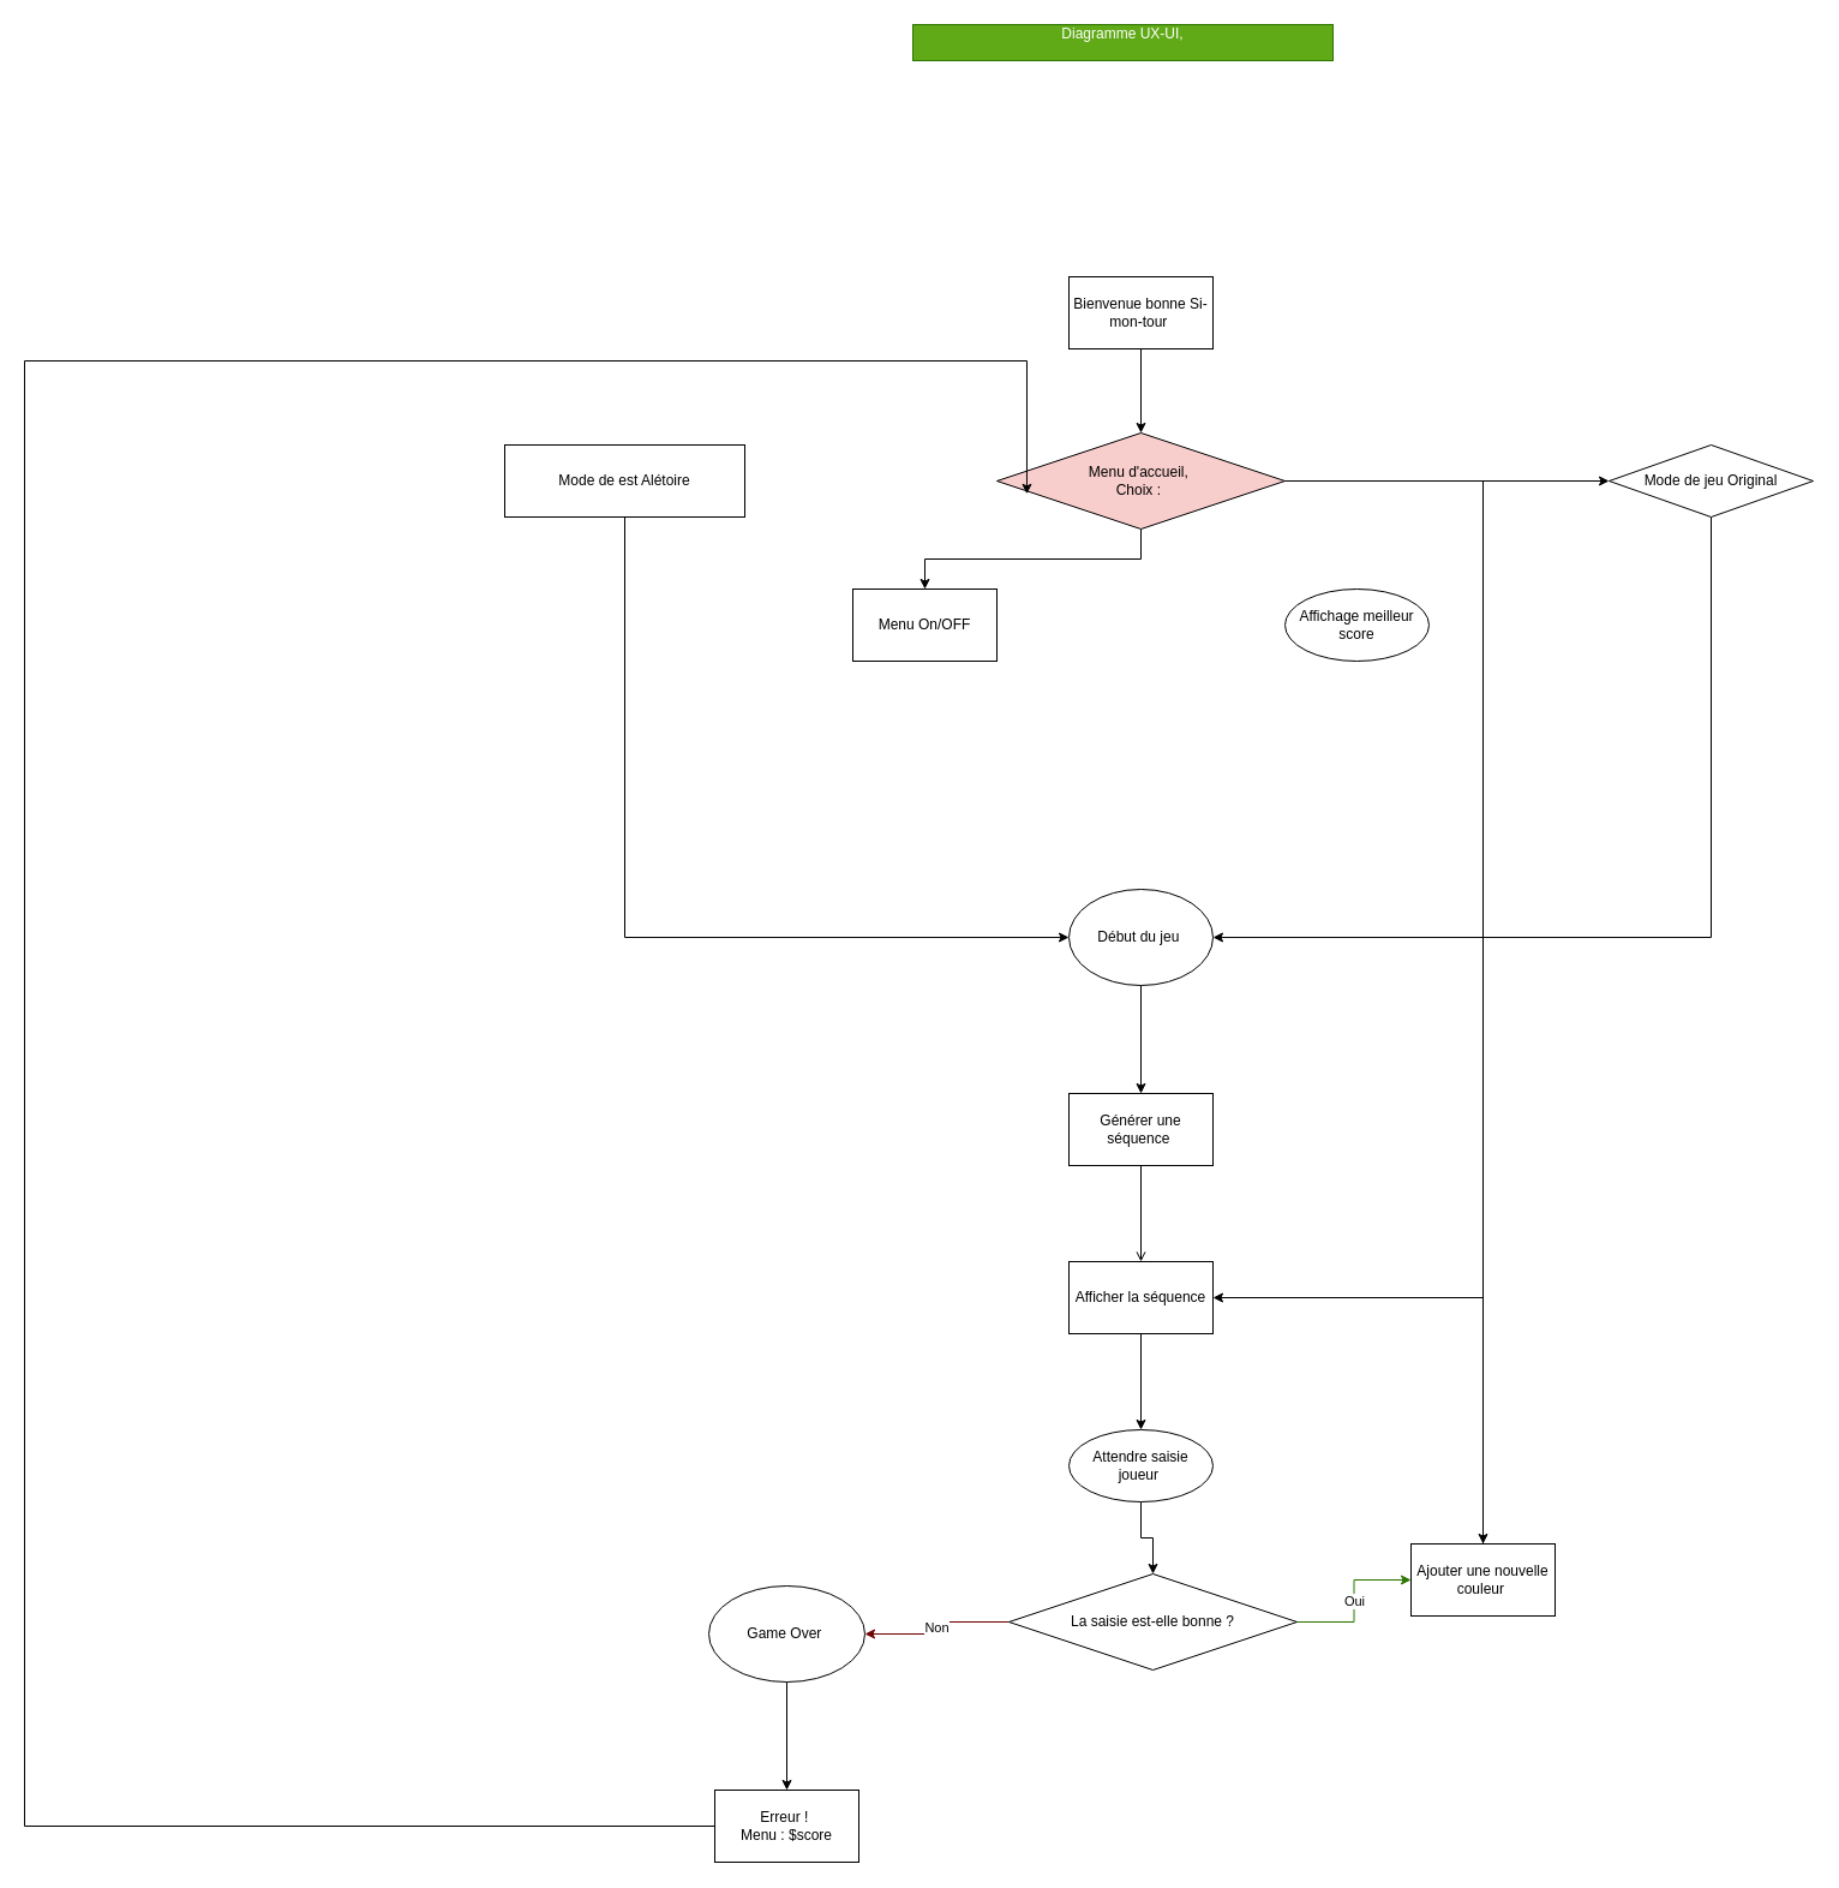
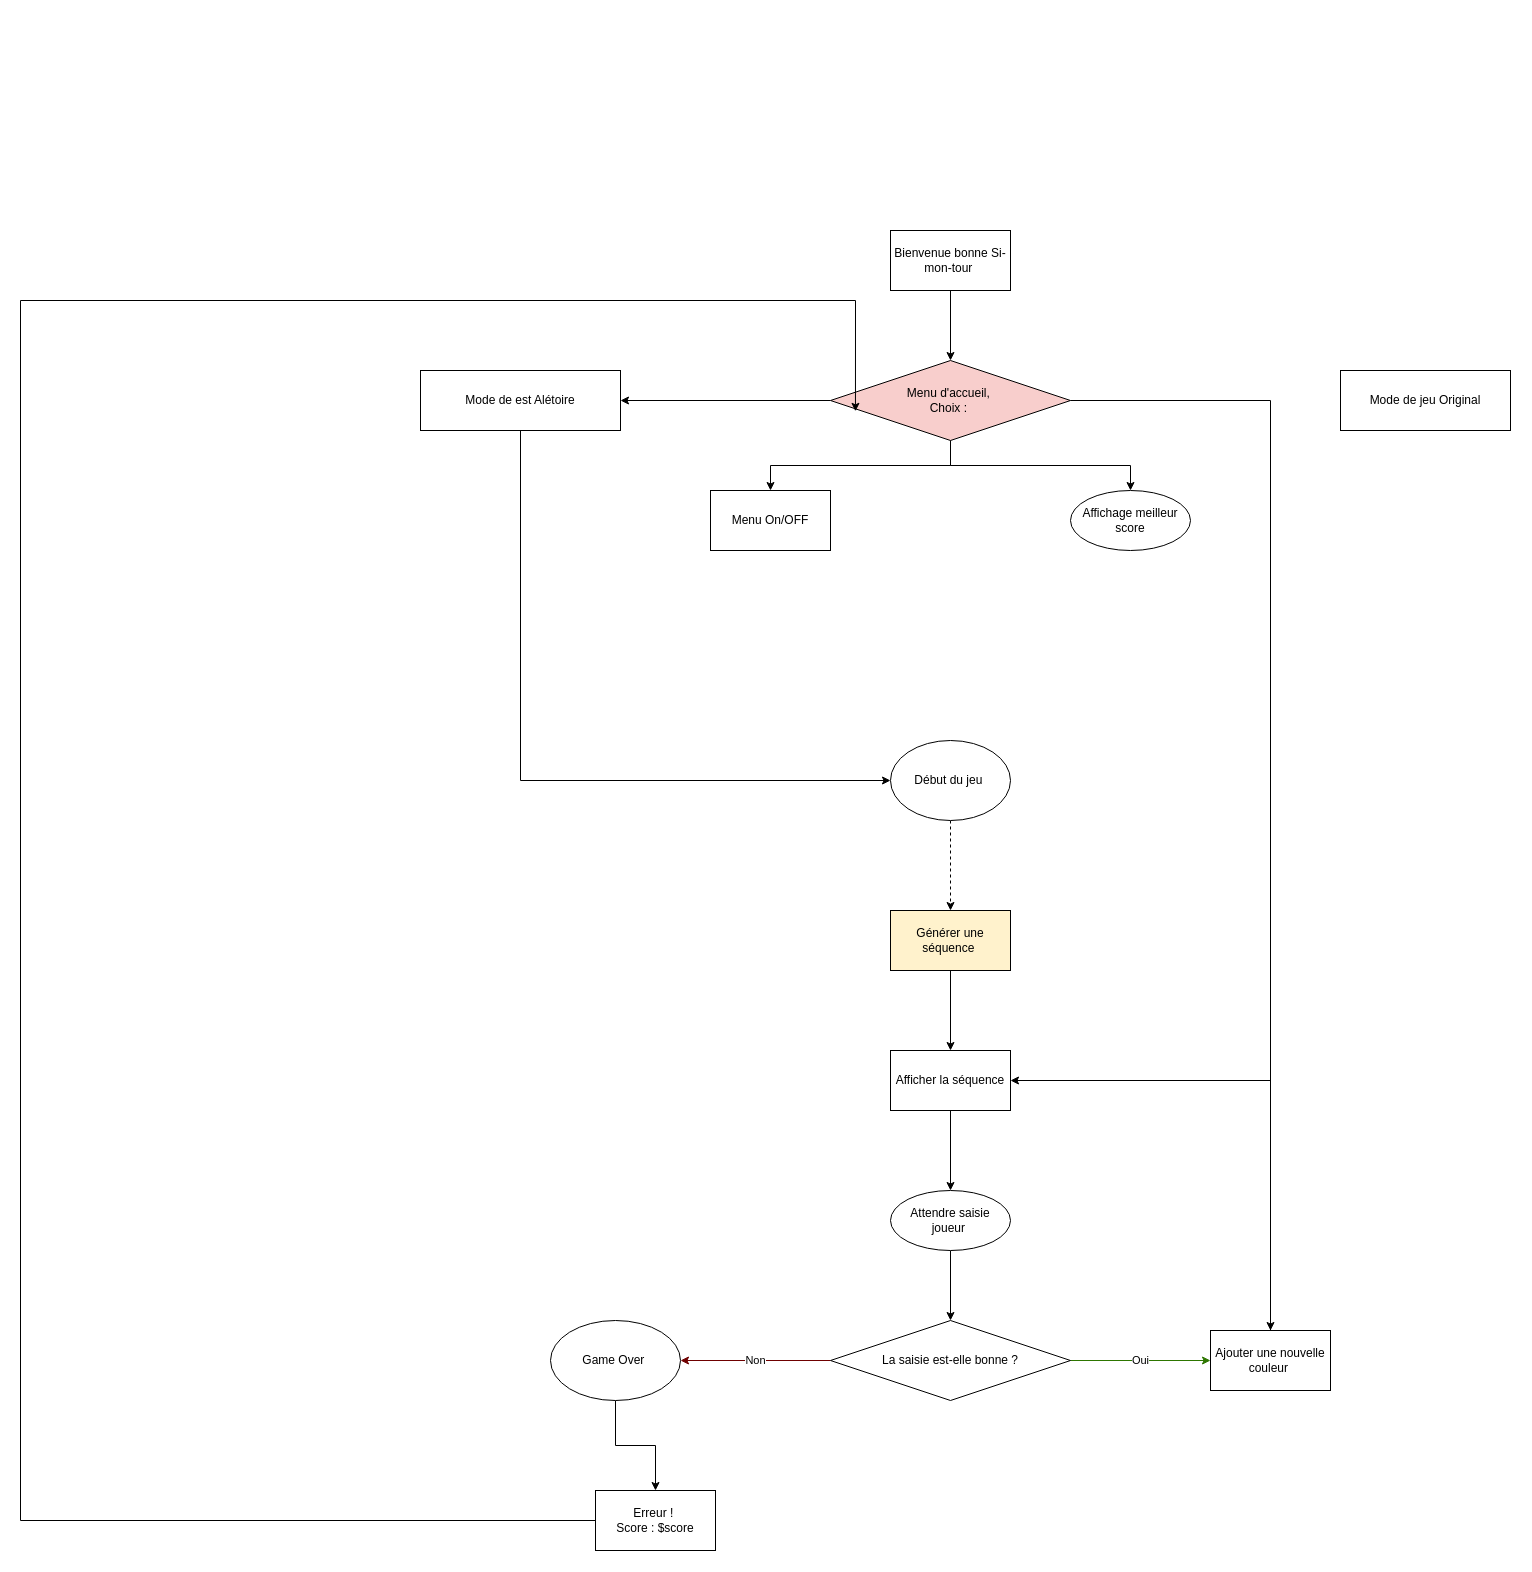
- <mxCell id="18" value="Diagramme UX-UI,&lt;div&gt;&lt;br&gt;&lt;/div&gt;" style="text;html=1;align=center;verticalAlign=middle;whiteSpace=wrap;rounded=0;fillColor=#60a917;fontColor=#ffffff;strokeColor=#2D7600;" vertex="1" parent="1"><mxGeometry x="760" y="20" width="350" height="30" as="geometry" /></mxCell>
+ <mxCell id="22" value="" style="edgeStyle=orthogonalEdgeStyle;rounded=0;orthogonalLoop=1;jettySize=auto;html=1;" edge="1" parent="1" source="25" target="29"><mxGeometry relative="1" as="geometry" /></mxCell>
- <mxCell id="24" value="" style="edgeStyle=orthogonalEdgeStyle;rounded=0;orthogonalLoop=1;jettySize=auto;html=1;" edge="1" parent="1" source="25" target="27"><mxGeometry relative="1" as="geometry" /></mxCell>
+ <mxCell id="24" value="" style="edgeStyle=orthogonalEdgeStyle;rounded=0;orthogonalLoop=1;jettySize=auto;html=1;" edge="1" parent="1" source="25" target="31"><mxGeometry relative="1" as="geometry" /></mxCell>
- <mxCell id="27" value="Mode de jeu Original" style="rhombus;whiteSpace=wrap;html=1;" vertex="1" parent="1"><mxGeometry x="1340" y="370" width="170" height="60" as="geometry" /></mxCell>
+ <mxCell id="27" value="Mode de jeu Original" style="whiteSpace=wrap;html=1;rounded=0;" vertex="1" parent="1"><mxGeometry x="1340" y="370" width="170" height="60" as="geometry" /></mxCell>
- <mxCell id="26" style="edgeStyle=orthogonalEdgeStyle;rounded=0;orthogonalLoop=1;jettySize=auto;html=1;exitX=0.5;exitY=1;exitDx=0;exitDy=0;entryX=1;entryY=0.5;entryDx=0;entryDy=0;" edge="1" parent="1" source="27" target="3"><mxGeometry relative="1" as="geometry" /></mxCell>
- <mxCell id="2" value="" style="edgeStyle=orthogonalEdgeStyle;rounded=0;orthogonalLoop=1;jettySize=auto;html=1;" parent="1" source="3" target="5" edge="1"><mxGeometry relative="1" as="geometry" /></mxCell>
+ <mxCell id="2" value="" style="edgeStyle=orthogonalEdgeStyle;rounded=0;orthogonalLoop=1;jettySize=auto;html=1;dashed=1;" parent="1" source="3" target="5" edge="1"><mxGeometry relative="1" as="geometry" /></mxCell>
- <mxCell id="5" value="Générer une séquence&amp;nbsp;" style="whiteSpace=wrap;html=1;" parent="1" vertex="1"><mxGeometry x="890" y="910" width="120" height="60" as="geometry" /></mxCell>
+ <mxCell id="5" value="Générer une séquence&amp;nbsp;" style="whiteSpace=wrap;html=1;fillColor=#fff2cc;" parent="1" vertex="1"><mxGeometry x="890" y="910" width="120" height="60" as="geometry" /></mxCell>
- <mxCell id="4" value="" style="edgeStyle=orthogonalEdgeStyle;rounded=0;orthogonalLoop=1;jettySize=auto;html=1;endArrow=open;" parent="1" source="5" target="7" edge="1"><mxGeometry relative="1" as="geometry" /></mxCell>
+ <mxCell id="4" value="" style="edgeStyle=orthogonalEdgeStyle;rounded=0;orthogonalLoop=1;jettySize=auto;html=1;" parent="1" source="5" target="7" edge="1"><mxGeometry relative="1" as="geometry" /></mxCell>
- <mxCell id="14" value="Ajouter une nouvelle couleur&amp;nbsp;" style="whiteSpace=wrap;html=1;" parent="1" vertex="1"><mxGeometry x="1175" y="1285" width="120" height="60" as="geometry" /></mxCell>
+ <mxCell id="14" value="Ajouter une nouvelle couleur&amp;nbsp;" style="whiteSpace=wrap;html=1;" parent="1" vertex="1"><mxGeometry x="1210" y="1330" width="120" height="60" as="geometry" /></mxCell>
- <mxCell id="12" value="La saisie est-elle bonne ?" style="rhombus;whiteSpace=wrap;html=1;" parent="1" vertex="1"><mxGeometry x="840" y="1310" width="240" height="80" as="geometry" /></mxCell>
+ <mxCell id="12" value="La saisie est-elle bonne ?" style="rhombus;whiteSpace=wrap;html=1;" parent="1" vertex="1"><mxGeometry x="830" y="1320" width="240" height="80" as="geometry" /></mxCell>
- <mxCell id="16" value="Game Over&amp;nbsp;" style="ellipse;whiteSpace=wrap;html=1;" parent="1" vertex="1"><mxGeometry x="590" y="1320" width="130" height="80" as="geometry" /></mxCell>
+ <mxCell id="16" value="Game Over&amp;nbsp;" style="ellipse;whiteSpace=wrap;html=1;" parent="1" vertex="1"><mxGeometry x="550" y="1320" width="130" height="80" as="geometry" /></mxCell>
- <mxCell id="17" value="Erreur !&amp;nbsp;&lt;div&gt;Menu : $score&lt;/div&gt;" style="whiteSpace=wrap;html=1;" parent="1" vertex="1"><mxGeometry x="595" y="1490" width="120" height="60" as="geometry" /></mxCell>
+ <mxCell id="17" value="Erreur !&amp;nbsp;&lt;div&gt;Score : $score&lt;/div&gt;" style="whiteSpace=wrap;html=1;" parent="1" vertex="1"><mxGeometry x="595" y="1490" width="120" height="60" as="geometry" /></mxCell>
